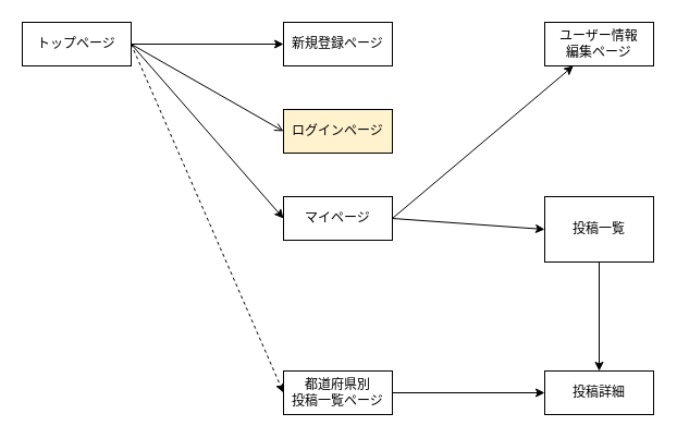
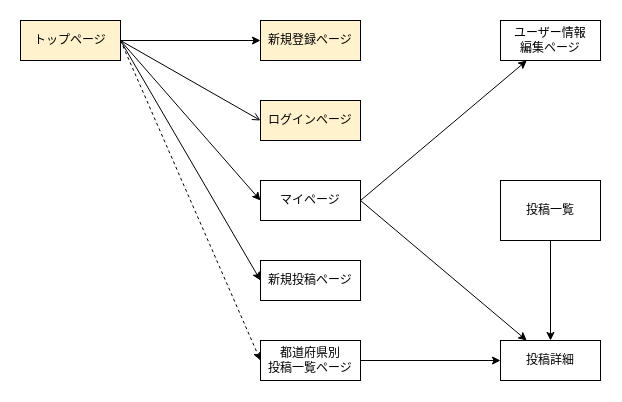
- <mxCell id="7" value="トップページ" style="whiteSpace=wrap;html=1;align=center;" vertex="1" parent="1"><mxGeometry x="20" y="20" width="100" height="40" as="geometry" /></mxCell>
+ <mxCell id="7" value="トップページ" style="whiteSpace=wrap;html=1;align=center;fillColor=#fff2cc;" vertex="1" parent="1"><mxGeometry x="20" y="20" width="100" height="40" as="geometry" /></mxCell>
- <mxCell id="8" value="新規登録ページ" style="whiteSpace=wrap;html=1;align=center;" vertex="1" parent="1"><mxGeometry x="260" y="20" width="100" height="40" as="geometry" /></mxCell>
+ <mxCell id="8" value="新規登録ページ" style="whiteSpace=wrap;html=1;align=center;fillColor=#fff2cc;" vertex="1" parent="1"><mxGeometry x="260" y="20" width="100" height="40" as="geometry" /></mxCell>
+ <mxCell id="5" style="edgeStyle=none;html=1;exitX=1;exitY=0.5;exitDx=0;exitDy=0;entryX=0;entryY=0.5;entryDx=0;entryDy=0;" edge="1" parent="1" source="7" target="13"><mxGeometry relative="1" as="geometry" /></mxCell>
- <mxCell id="10" style="edgeStyle=none;html=1;exitX=1;exitY=0.5;exitDx=0;exitDy=0;entryX=0;entryY=0.5;entryDx=0;entryDy=0;" edge="1" parent="1" source="12" target="17"><mxGeometry relative="1" as="geometry" /></mxCell>
+ <mxCell id="10" style="edgeStyle=none;html=1;exitX=1;exitY=0.5;exitDx=0;exitDy=0;" edge="1" parent="1" source="12" target="19"><mxGeometry relative="1" as="geometry" /></mxCell>
+ <mxCell id="13" value="新規投稿ページ" style="whiteSpace=wrap;html=1;align=center;" vertex="1" parent="1"><mxGeometry x="260" y="260" width="100" height="40" as="geometry" /></mxCell>
